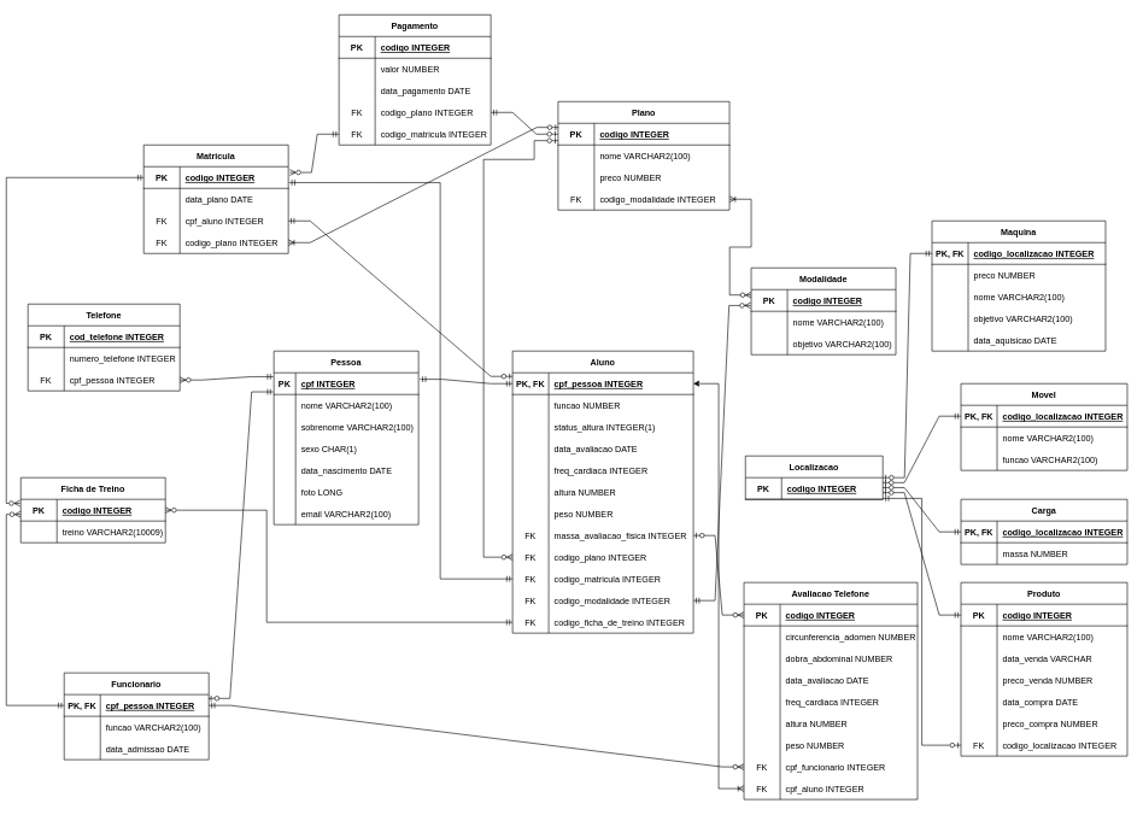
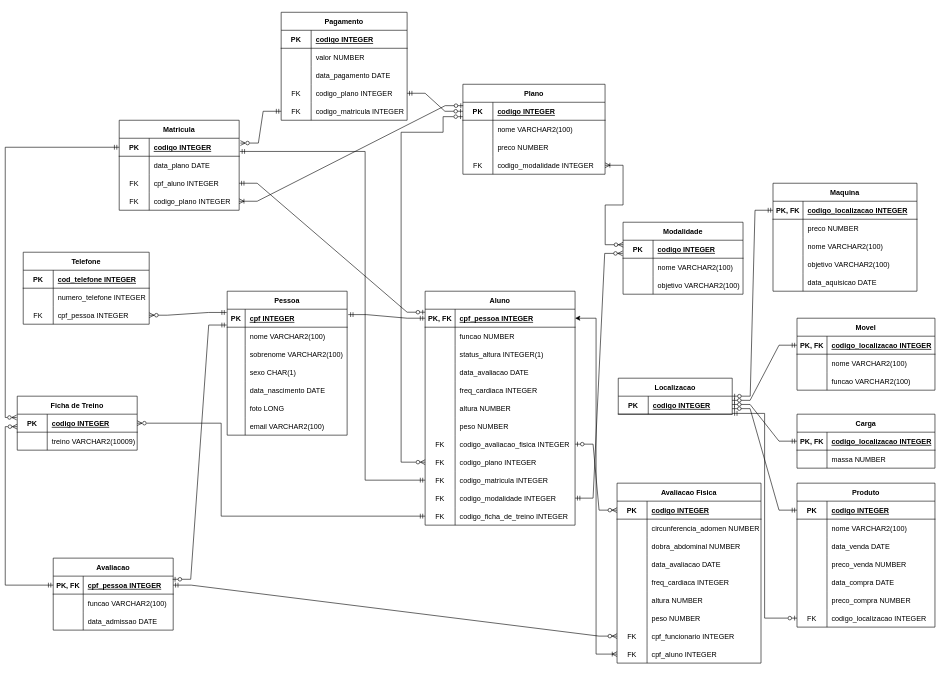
- <mxCell id="98" value="massa_avaliacao_fisica INTEGER" style="shape=partialRectangle;connectable=0;fillColor=none;top=0;left=0;bottom=0;right=0;align=left;spacingLeft=6;fontStyle=0;overflow=hidden;" parent="96" vertex="1"><mxGeometry x="50" width="200" height="30" as="geometry"><mxRectangle width="200" height="30" as="alternateBounds" /></mxGeometry></mxCell>
+ <mxCell id="98" value="codigo_avaliacao_fisica INTEGER" style="shape=partialRectangle;connectable=0;fillColor=none;top=0;left=0;bottom=0;right=0;align=left;spacingLeft=6;fontStyle=0;overflow=hidden;" parent="96" vertex="1"><mxGeometry x="50" width="200" height="30" as="geometry"><mxRectangle width="200" height="30" as="alternateBounds" /></mxGeometry></mxCell>
- <mxCell id="45" value="Avaliacao Telefone" style="shape=table;startSize=30;container=1;collapsible=1;childLayout=tableLayout;fixedRows=1;rowLines=0;fontStyle=1;align=center;resizeLast=1;" parent="1" vertex="1"><mxGeometry x="1020" y="805" width="240" height="300" as="geometry"><mxRectangle x="-770" y="150" width="70" height="30" as="alternateBounds" /></mxGeometry></mxCell>
+ <mxCell id="45" value="Avaliacao Fisica" style="shape=table;startSize=30;container=1;collapsible=1;childLayout=tableLayout;fixedRows=1;rowLines=0;fontStyle=1;align=center;resizeLast=1;" parent="1" vertex="1"><mxGeometry x="1020" y="805" width="240" height="300" as="geometry"><mxRectangle x="-770" y="150" width="70" height="30" as="alternateBounds" /></mxGeometry></mxCell>
- <mxCell id="192" value="data_venda VARCHAR" style="shape=partialRectangle;connectable=0;fillColor=none;top=0;left=0;bottom=0;right=0;align=left;spacingLeft=6;overflow=hidden;" parent="190" vertex="1"><mxGeometry x="50" width="180" height="30" as="geometry"><mxRectangle width="180" height="30" as="alternateBounds" /></mxGeometry></mxCell>
+ <mxCell id="192" value="data_venda DATE" style="shape=partialRectangle;connectable=0;fillColor=none;top=0;left=0;bottom=0;right=0;align=left;spacingLeft=6;overflow=hidden;" parent="190" vertex="1"><mxGeometry x="50" width="180" height="30" as="geometry"><mxRectangle width="180" height="30" as="alternateBounds" /></mxGeometry></mxCell>
- <mxCell id="34" value="Funcionario" style="shape=table;startSize=30;container=1;collapsible=1;childLayout=tableLayout;fixedRows=1;rowLines=0;fontStyle=1;align=center;resizeLast=1;" parent="1" vertex="1"><mxGeometry x="80" y="930" width="200" height="120" as="geometry"><mxRectangle x="-770" y="150" width="70" height="30" as="alternateBounds" /></mxGeometry></mxCell>
+ <mxCell id="34" value="Avaliacao" style="shape=table;startSize=30;container=1;collapsible=1;childLayout=tableLayout;fixedRows=1;rowLines=0;fontStyle=1;align=center;resizeLast=1;" parent="1" vertex="1"><mxGeometry x="80" y="930" width="200" height="120" as="geometry"><mxRectangle x="-770" y="150" width="70" height="30" as="alternateBounds" /></mxGeometry></mxCell>
